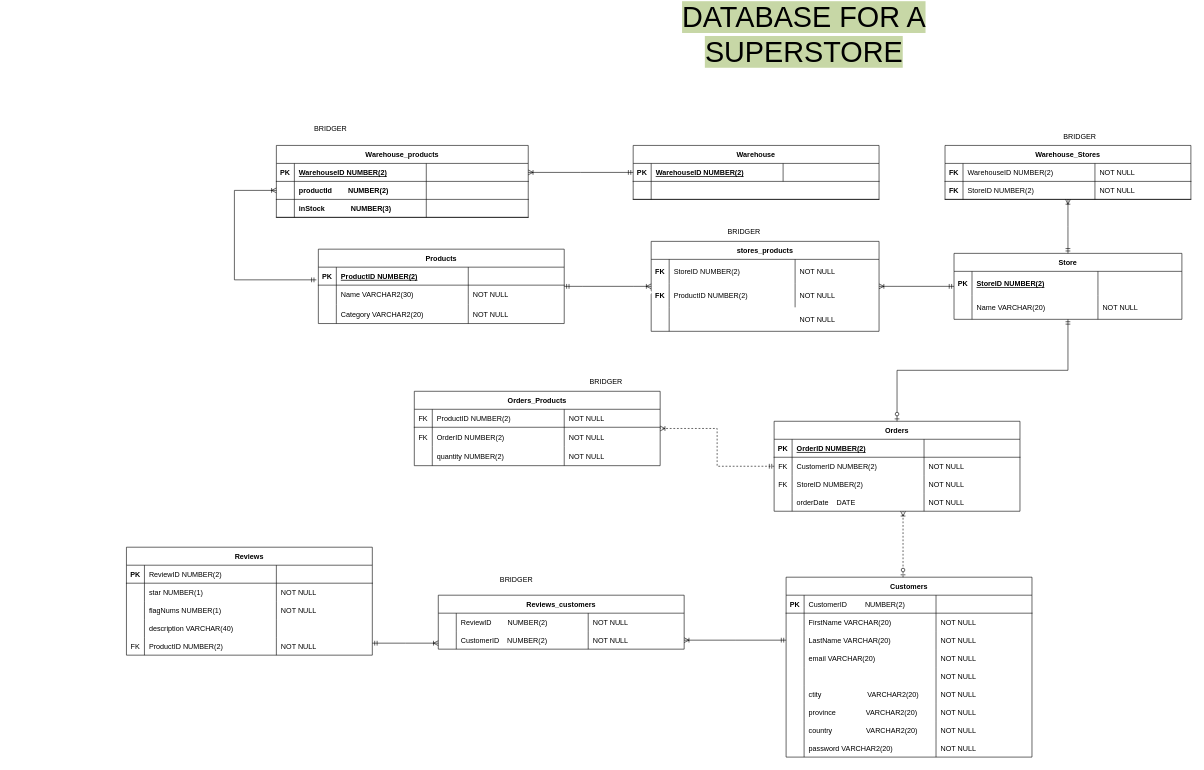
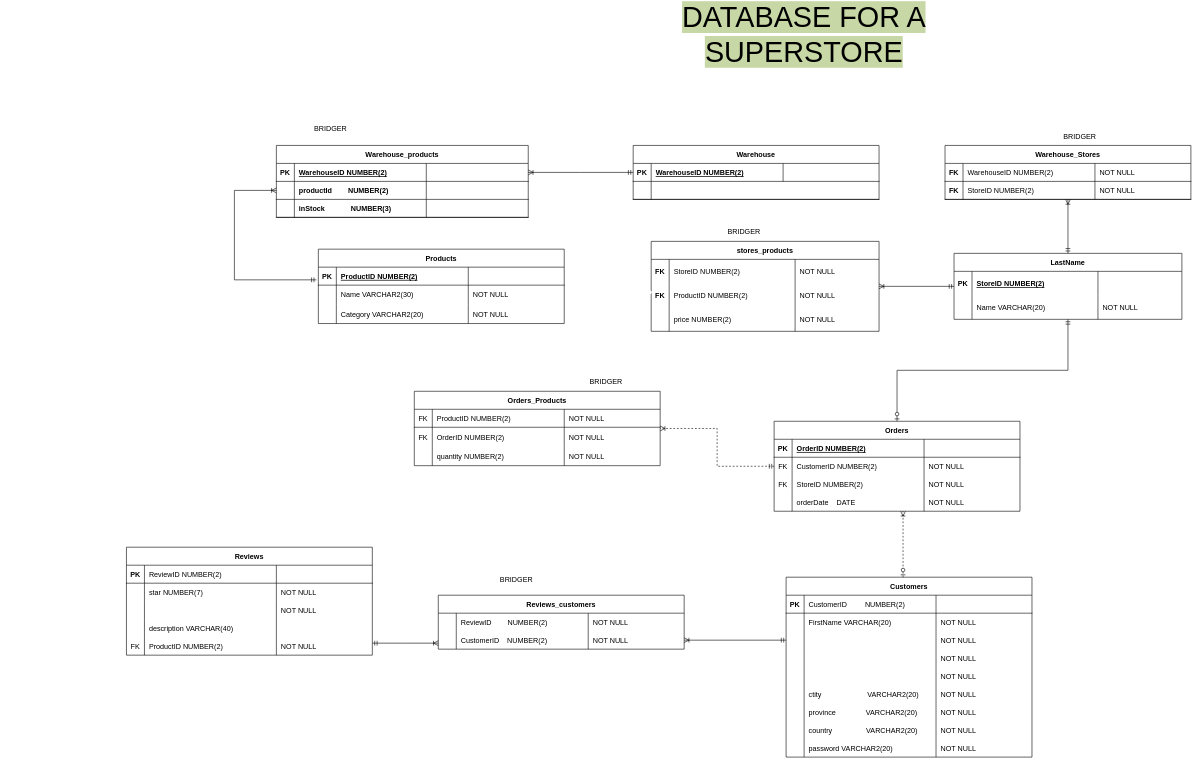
- <mxCell id="2" value="Store" style="shape=table;startSize=30;container=1;collapsible=1;childLayout=tableLayout;fixedRows=1;rowLines=0;fontStyle=1;align=center;resizeLast=1;rounded=0;" parent="1" vertex="1"><mxGeometry x="1590" y="400" width="380" height="110" as="geometry" /></mxCell>
+ <mxCell id="2" value="LastName" style="shape=table;startSize=30;container=1;collapsible=1;childLayout=tableLayout;fixedRows=1;rowLines=0;fontStyle=1;align=center;resizeLast=1;rounded=0;" parent="1" vertex="1"><mxGeometry x="1590" y="400" width="380" height="110" as="geometry" /></mxCell>
- <mxCell id="111" value="" style="edgeStyle=entityRelationEdgeStyle;fontSize=12;html=1;endArrow=ERoneToMany;startArrow=ERmandOne;rounded=0;" parent="1" source="11" target="98" edge="1"><mxGeometry width="100" height="100" relative="1" as="geometry"><mxPoint x="1070" y="750" as="sourcePoint" /><mxPoint x="1170" y="650" as="targetPoint" /><Array as="points"><mxPoint x="1020" y="520" /><mxPoint x="1010" y="490" /><mxPoint x="1010" y="440" /></Array></mxGeometry></mxCell>
+ <mxCell id="109" value="price NUMBER(2)" style="shape=partialRectangle;overflow=hidden;connectable=0;fillColor=none;top=0;left=0;bottom=0;right=0;align=left;spacingLeft=6;fontStyle=0;rounded=0;" parent="107" vertex="1"><mxGeometry x="30" width="210" height="40" as="geometry"><mxRectangle width="210" height="40" as="alternateBounds" /></mxGeometry></mxCell>
- <mxCell id="48" value="star NUMBER(1)" style="shape=partialRectangle;overflow=hidden;connectable=0;fillColor=none;top=0;left=0;bottom=0;right=0;align=left;spacingLeft=6;rounded=0;" parent="46" vertex="1"><mxGeometry x="30" width="220" height="30" as="geometry"><mxRectangle width="220" height="30" as="alternateBounds" /></mxGeometry></mxCell>
+ <mxCell id="48" value="star NUMBER(7)" style="shape=partialRectangle;overflow=hidden;connectable=0;fillColor=none;top=0;left=0;bottom=0;right=0;align=left;spacingLeft=6;rounded=0;" parent="46" vertex="1"><mxGeometry x="30" width="220" height="30" as="geometry"><mxRectangle width="220" height="30" as="alternateBounds" /></mxGeometry></mxCell>
- <mxCell id="52" value="flagNums NUMBER(1)" style="shape=partialRectangle;overflow=hidden;connectable=0;fillColor=none;top=0;left=0;bottom=0;right=0;align=left;spacingLeft=6;rounded=0;" parent="50" vertex="1"><mxGeometry x="30" width="220" height="30" as="geometry"><mxRectangle width="220" height="30" as="alternateBounds" /></mxGeometry></mxCell>
- <mxCell id="73" value="LastName VARCHAR(20)" style="shape=partialRectangle;overflow=hidden;connectable=0;fillColor=none;top=0;left=0;bottom=0;right=0;align=left;spacingLeft=6;rounded=0;" parent="71" vertex="1"><mxGeometry x="30" width="220" height="30" as="geometry"><mxRectangle width="220" height="30" as="alternateBounds" /></mxGeometry></mxCell>
- <mxCell id="77" value="email VARCHAR(20)" style="shape=partialRectangle;overflow=hidden;connectable=0;fillColor=none;top=0;left=0;bottom=0;right=0;align=left;spacingLeft=6;rounded=0;" parent="75" vertex="1"><mxGeometry x="30" width="220" height="30" as="geometry"><mxRectangle width="220" height="30" as="alternateBounds" /></mxGeometry></mxCell>
